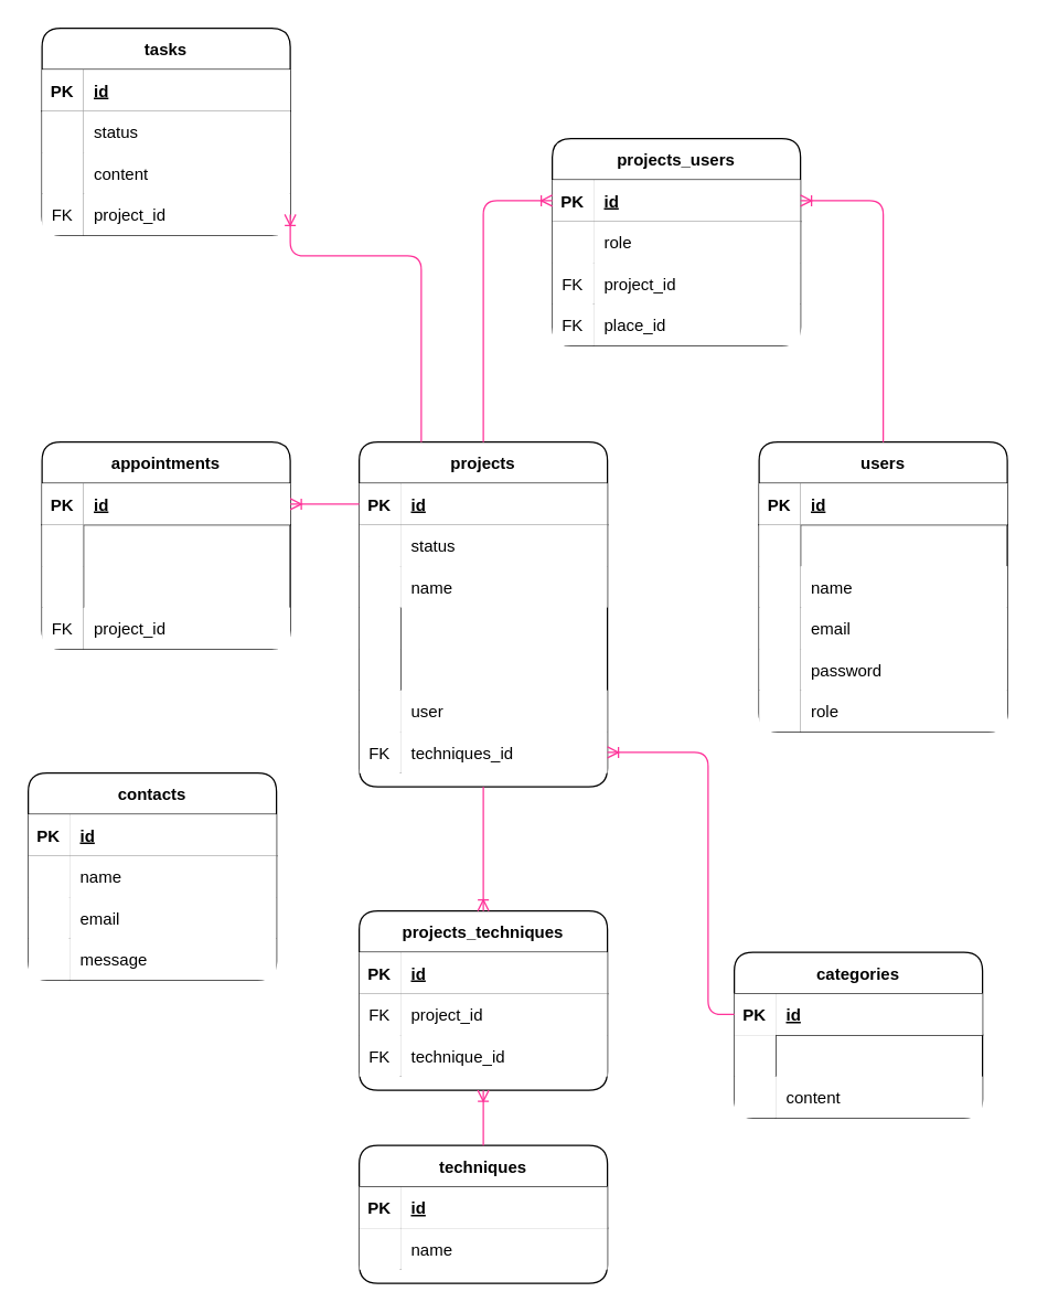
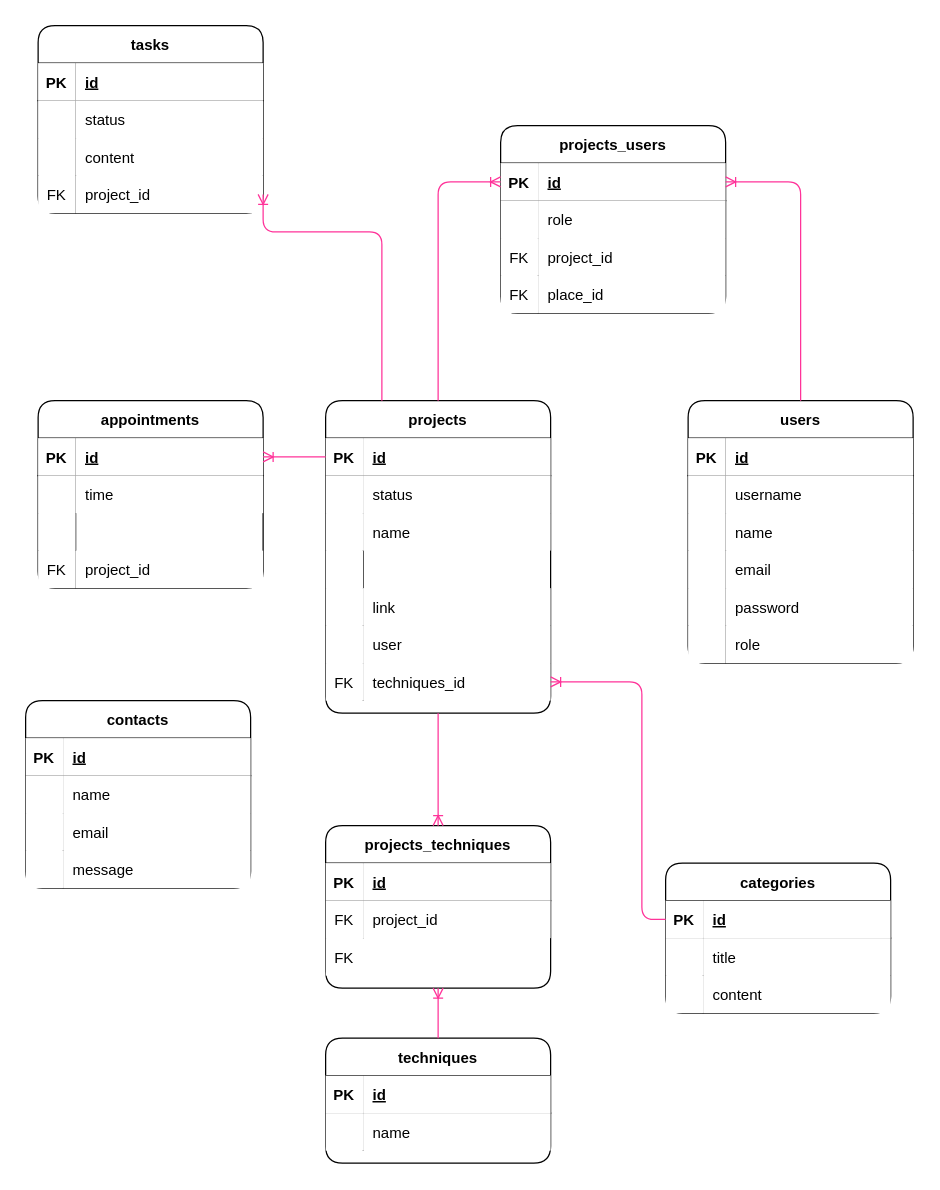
+ <mxCell id="58" value="time" style="shape=partialRectangle;connectable=0;top=0;left=0;bottom=0;right=0;align=left;spacingLeft=6;overflow=hidden;rounded=1;" parent="56" vertex="1"><mxGeometry x="30" width="150" height="30" as="geometry"><mxRectangle width="150" height="30" as="alternateBounds" /></mxGeometry></mxCell>
+ <mxCell id="8" value="username" style="shape=partialRectangle;connectable=0;top=0;left=0;bottom=0;right=0;align=left;spacingLeft=6;overflow=hidden;rounded=1;" parent="6" vertex="1"><mxGeometry x="30" width="150" height="30" as="geometry"><mxRectangle width="150" height="30" as="alternateBounds" /></mxGeometry></mxCell>
+ <mxCell id="45" value="link" style="shape=partialRectangle;connectable=0;top=0;left=0;bottom=0;right=0;align=left;spacingLeft=6;overflow=hidden;rounded=1;" parent="43" vertex="1"><mxGeometry x="30" width="150" height="30" as="geometry"><mxRectangle width="150" height="30" as="alternateBounds" /></mxGeometry></mxCell>
- <mxCell id="82" value="technique_id" style="shape=partialRectangle;connectable=0;top=0;left=0;bottom=0;right=0;align=left;spacingLeft=6;overflow=hidden;rounded=1;" parent="80" vertex="1"><mxGeometry x="30" width="150" height="30" as="geometry"><mxRectangle width="150" height="30" as="alternateBounds" /></mxGeometry></mxCell>
+ <mxCell id="27" value="title" style="shape=partialRectangle;connectable=0;top=0;left=0;bottom=0;right=0;align=left;spacingLeft=6;overflow=hidden;rounded=1;" parent="25" vertex="1"><mxGeometry x="30" width="150" height="30" as="geometry"><mxRectangle width="150" height="30" as="alternateBounds" /></mxGeometry></mxCell>
